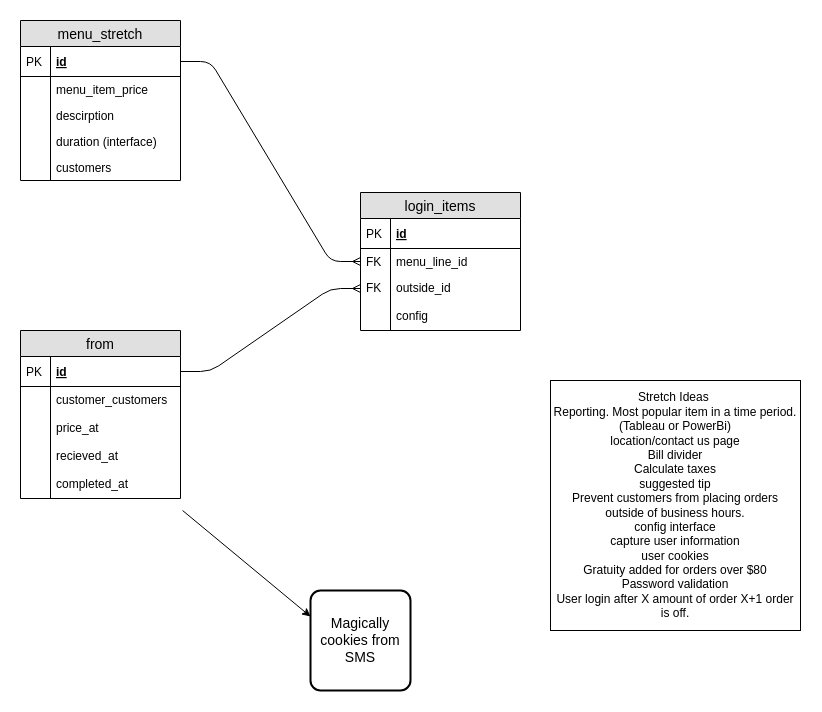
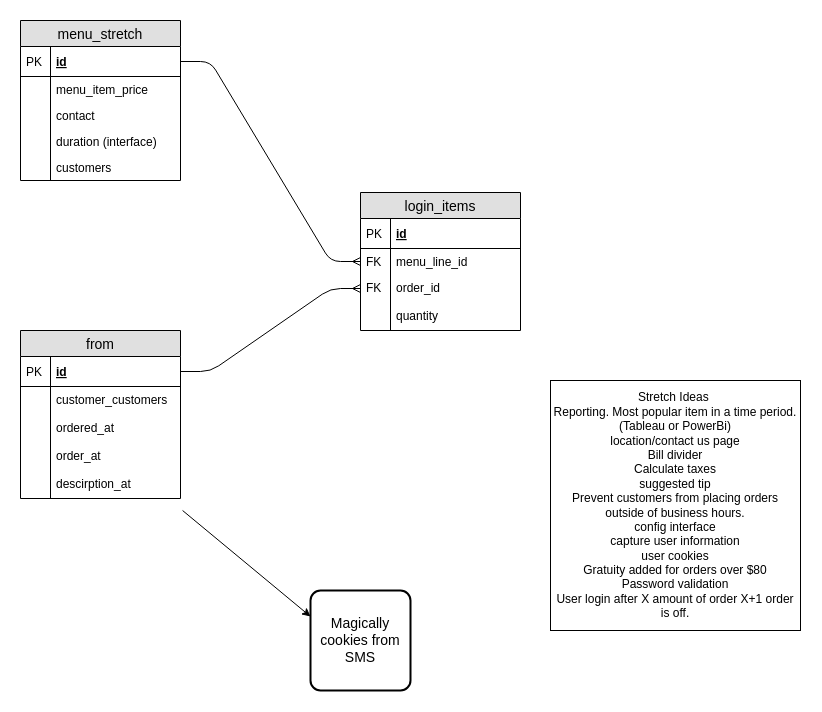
- <mxCell id="7" value="descirption" style="shape=partialRectangle;top=0;left=0;right=0;bottom=0;align=left;verticalAlign=top;fillColor=none;spacingLeft=34;spacingRight=4;overflow=hidden;rotatable=0;points=[[0,0.5],[1,0.5]];portConstraint=eastwest;dropTarget=0;fontSize=12;" parent="2" vertex="1"><mxGeometry y="82" width="160" height="26" as="geometry" /></mxCell>
+ <mxCell id="7" value="contact" style="shape=partialRectangle;top=0;left=0;right=0;bottom=0;align=left;verticalAlign=top;fillColor=none;spacingLeft=34;spacingRight=4;overflow=hidden;rotatable=0;points=[[0,0.5],[1,0.5]];portConstraint=eastwest;dropTarget=0;fontSize=12;" parent="2" vertex="1"><mxGeometry y="82" width="160" height="26" as="geometry" /></mxCell>
- <mxCell id="18" value="outside_id" style="shape=partialRectangle;top=0;left=0;right=0;bottom=0;align=left;verticalAlign=top;fillColor=none;spacingLeft=34;spacingRight=4;overflow=hidden;rotatable=0;points=[[0,0.5],[1,0.5]];portConstraint=eastwest;dropTarget=0;fontSize=12;" parent="13" vertex="1"><mxGeometry y="82" width="160" height="28" as="geometry" /></mxCell>
+ <mxCell id="18" value="order_id" style="shape=partialRectangle;top=0;left=0;right=0;bottom=0;align=left;verticalAlign=top;fillColor=none;spacingLeft=34;spacingRight=4;overflow=hidden;rotatable=0;points=[[0,0.5],[1,0.5]];portConstraint=eastwest;dropTarget=0;fontSize=12;" parent="13" vertex="1"><mxGeometry y="82" width="160" height="28" as="geometry" /></mxCell>
- <mxCell id="20" value="config" style="shape=partialRectangle;top=0;left=0;right=0;bottom=0;align=left;verticalAlign=top;fillColor=none;spacingLeft=34;spacingRight=4;overflow=hidden;rotatable=0;points=[[0,0.5],[1,0.5]];portConstraint=eastwest;dropTarget=0;fontSize=12;" parent="13" vertex="1"><mxGeometry y="110" width="160" height="28" as="geometry" /></mxCell>
+ <mxCell id="20" value="quantity" style="shape=partialRectangle;top=0;left=0;right=0;bottom=0;align=left;verticalAlign=top;fillColor=none;spacingLeft=34;spacingRight=4;overflow=hidden;rotatable=0;points=[[0,0.5],[1,0.5]];portConstraint=eastwest;dropTarget=0;fontSize=12;" parent="13" vertex="1"><mxGeometry y="110" width="160" height="28" as="geometry" /></mxCell>
- <mxCell id="31" value="price_at" style="shape=partialRectangle;top=0;left=0;right=0;bottom=0;align=left;verticalAlign=top;fillColor=none;spacingLeft=34;spacingRight=4;overflow=hidden;rotatable=0;points=[[0,0.5],[1,0.5]];portConstraint=eastwest;dropTarget=0;fontSize=12;" parent="26" vertex="1"><mxGeometry y="84" width="160" height="28" as="geometry" /></mxCell>
+ <mxCell id="31" value="ordered_at" style="shape=partialRectangle;top=0;left=0;right=0;bottom=0;align=left;verticalAlign=top;fillColor=none;spacingLeft=34;spacingRight=4;overflow=hidden;rotatable=0;points=[[0,0.5],[1,0.5]];portConstraint=eastwest;dropTarget=0;fontSize=12;" parent="26" vertex="1"><mxGeometry y="84" width="160" height="28" as="geometry" /></mxCell>
- <mxCell id="33" value="recieved_at" style="shape=partialRectangle;top=0;left=0;right=0;bottom=0;align=left;verticalAlign=top;fillColor=none;spacingLeft=34;spacingRight=4;overflow=hidden;rotatable=0;points=[[0,0.5],[1,0.5]];portConstraint=eastwest;dropTarget=0;fontSize=12;" parent="26" vertex="1"><mxGeometry y="112" width="160" height="28" as="geometry" /></mxCell>
+ <mxCell id="33" value="order_at" style="shape=partialRectangle;top=0;left=0;right=0;bottom=0;align=left;verticalAlign=top;fillColor=none;spacingLeft=34;spacingRight=4;overflow=hidden;rotatable=0;points=[[0,0.5],[1,0.5]];portConstraint=eastwest;dropTarget=0;fontSize=12;" parent="26" vertex="1"><mxGeometry y="112" width="160" height="28" as="geometry" /></mxCell>
- <mxCell id="35" value="completed_at" style="shape=partialRectangle;top=0;left=0;right=0;bottom=0;align=left;verticalAlign=top;fillColor=none;spacingLeft=34;spacingRight=4;overflow=hidden;rotatable=0;points=[[0,0.5],[1,0.5]];portConstraint=eastwest;dropTarget=0;fontSize=12;" parent="26" vertex="1"><mxGeometry y="140" width="160" height="28" as="geometry" /></mxCell>
+ <mxCell id="35" value="descirption_at" style="shape=partialRectangle;top=0;left=0;right=0;bottom=0;align=left;verticalAlign=top;fillColor=none;spacingLeft=34;spacingRight=4;overflow=hidden;rotatable=0;points=[[0,0.5],[1,0.5]];portConstraint=eastwest;dropTarget=0;fontSize=12;" parent="26" vertex="1"><mxGeometry y="140" width="160" height="28" as="geometry" /></mxCell>
